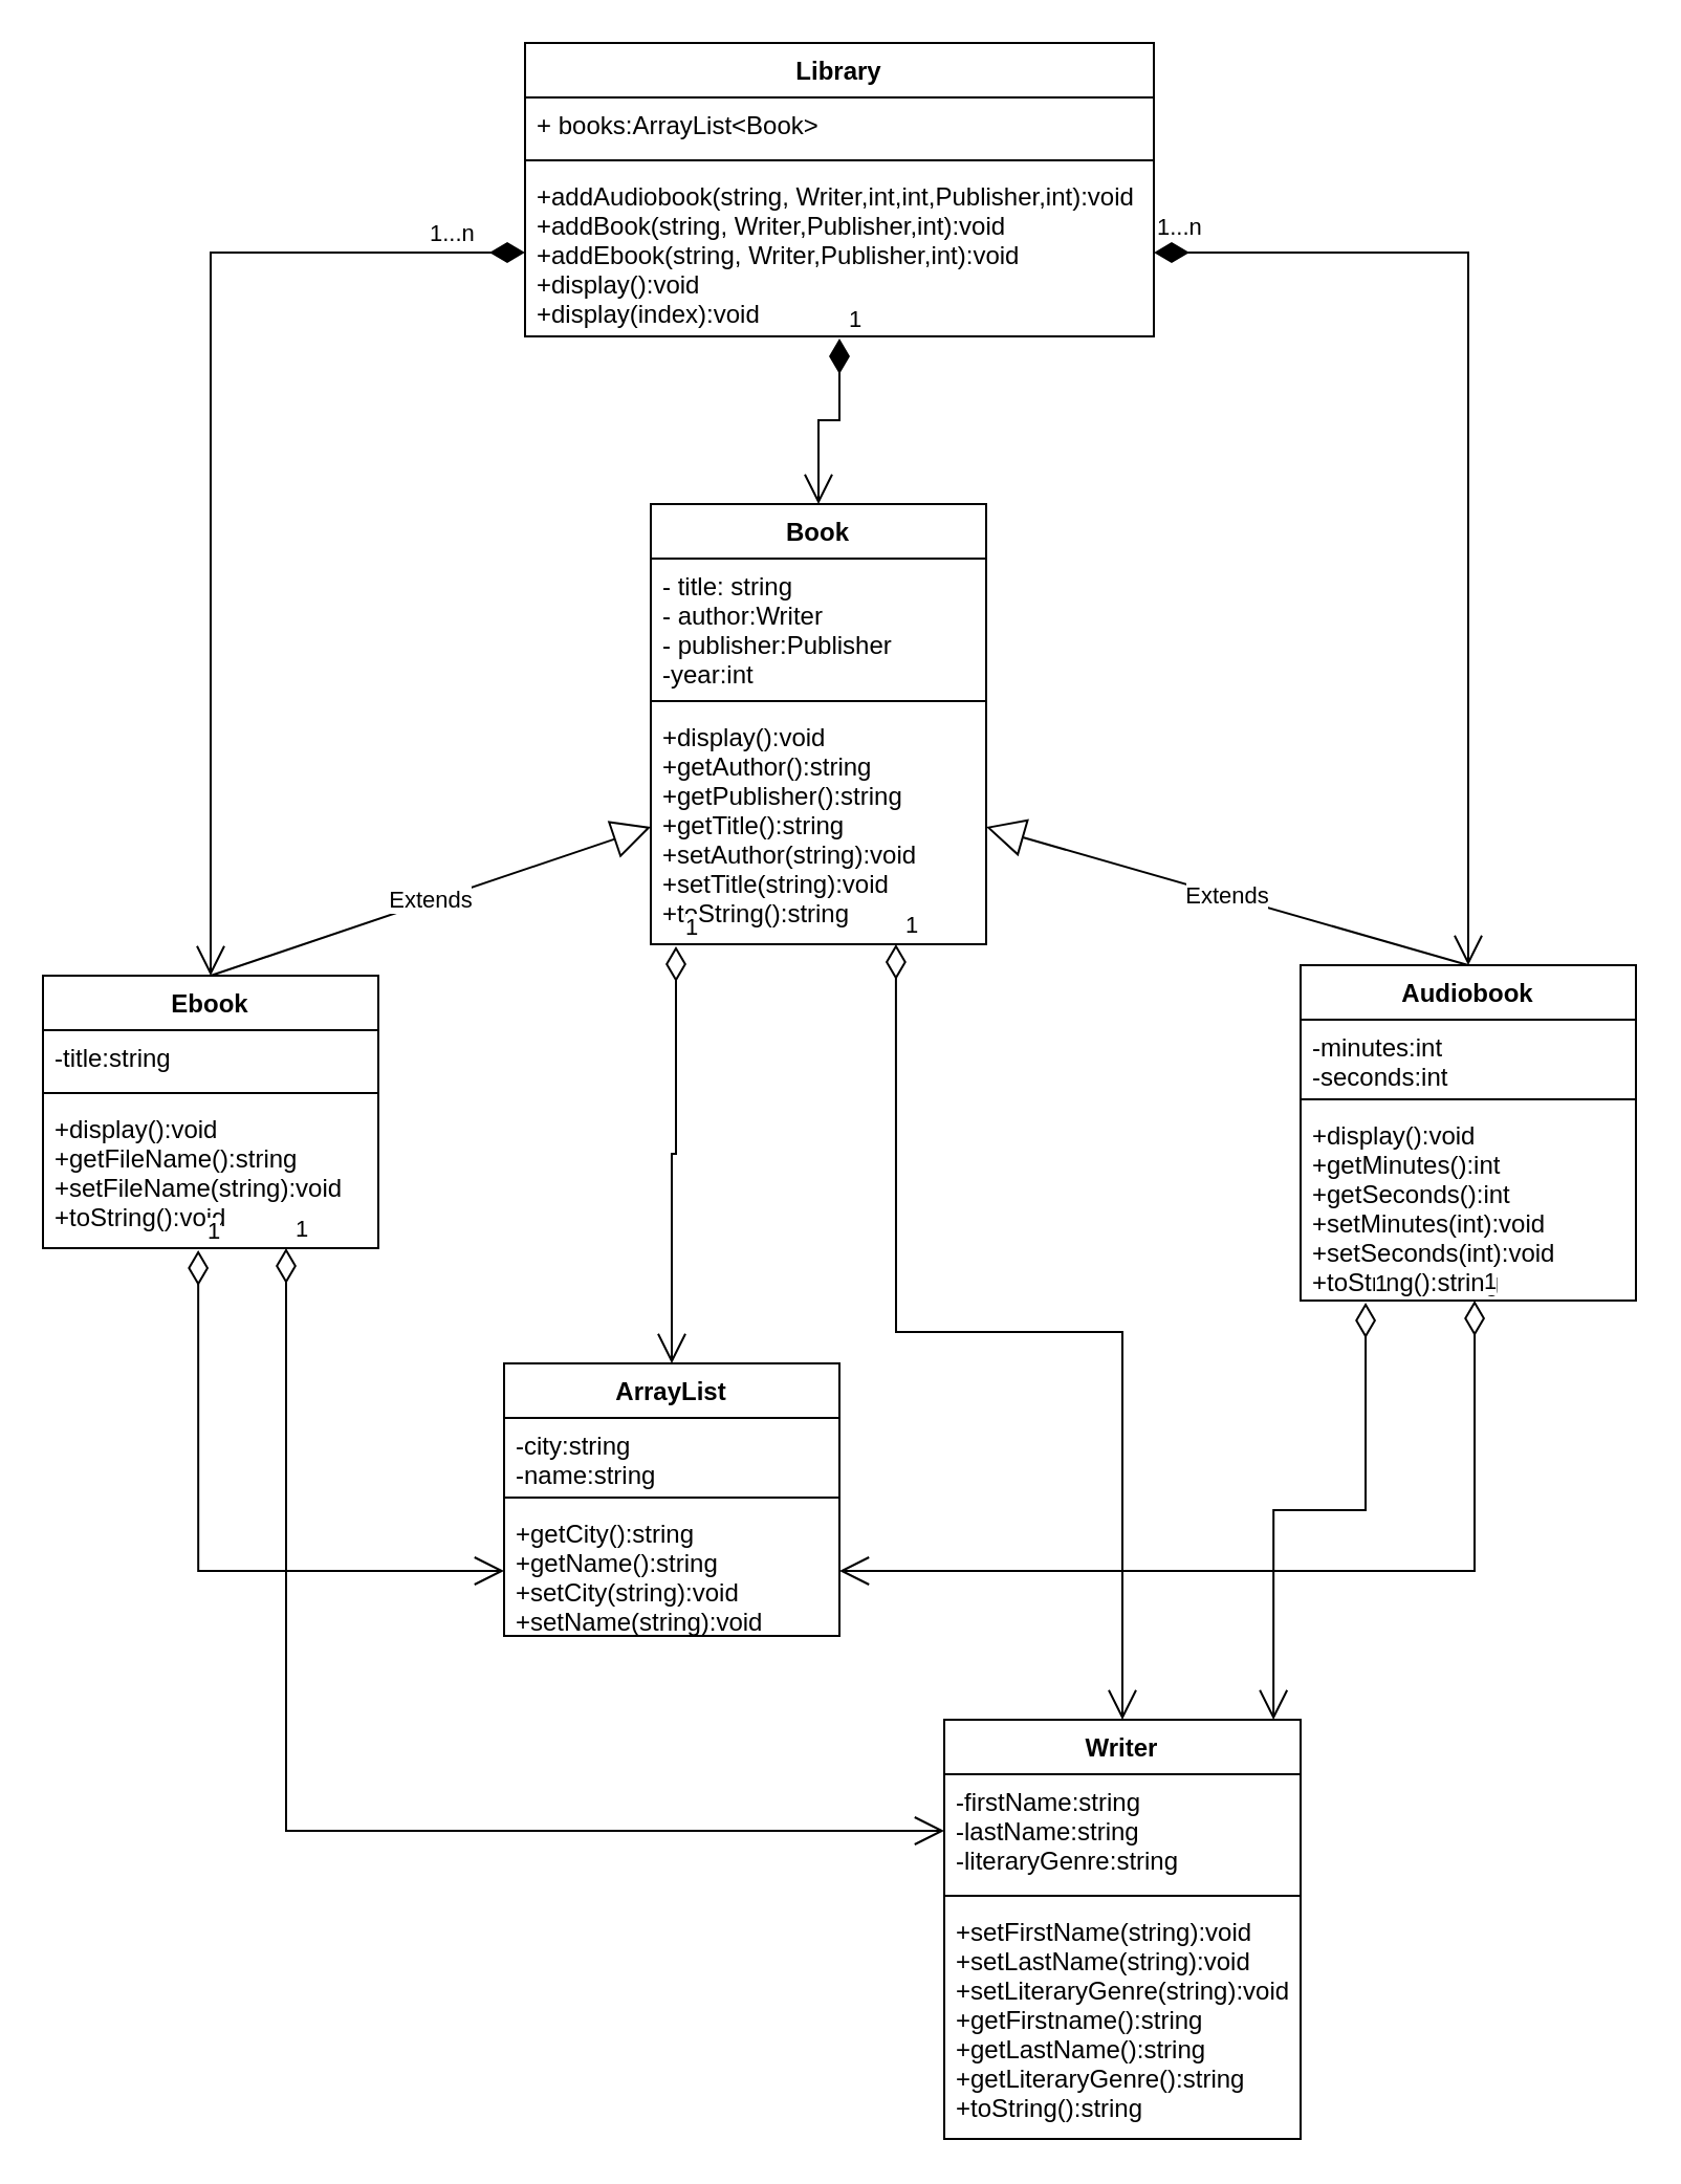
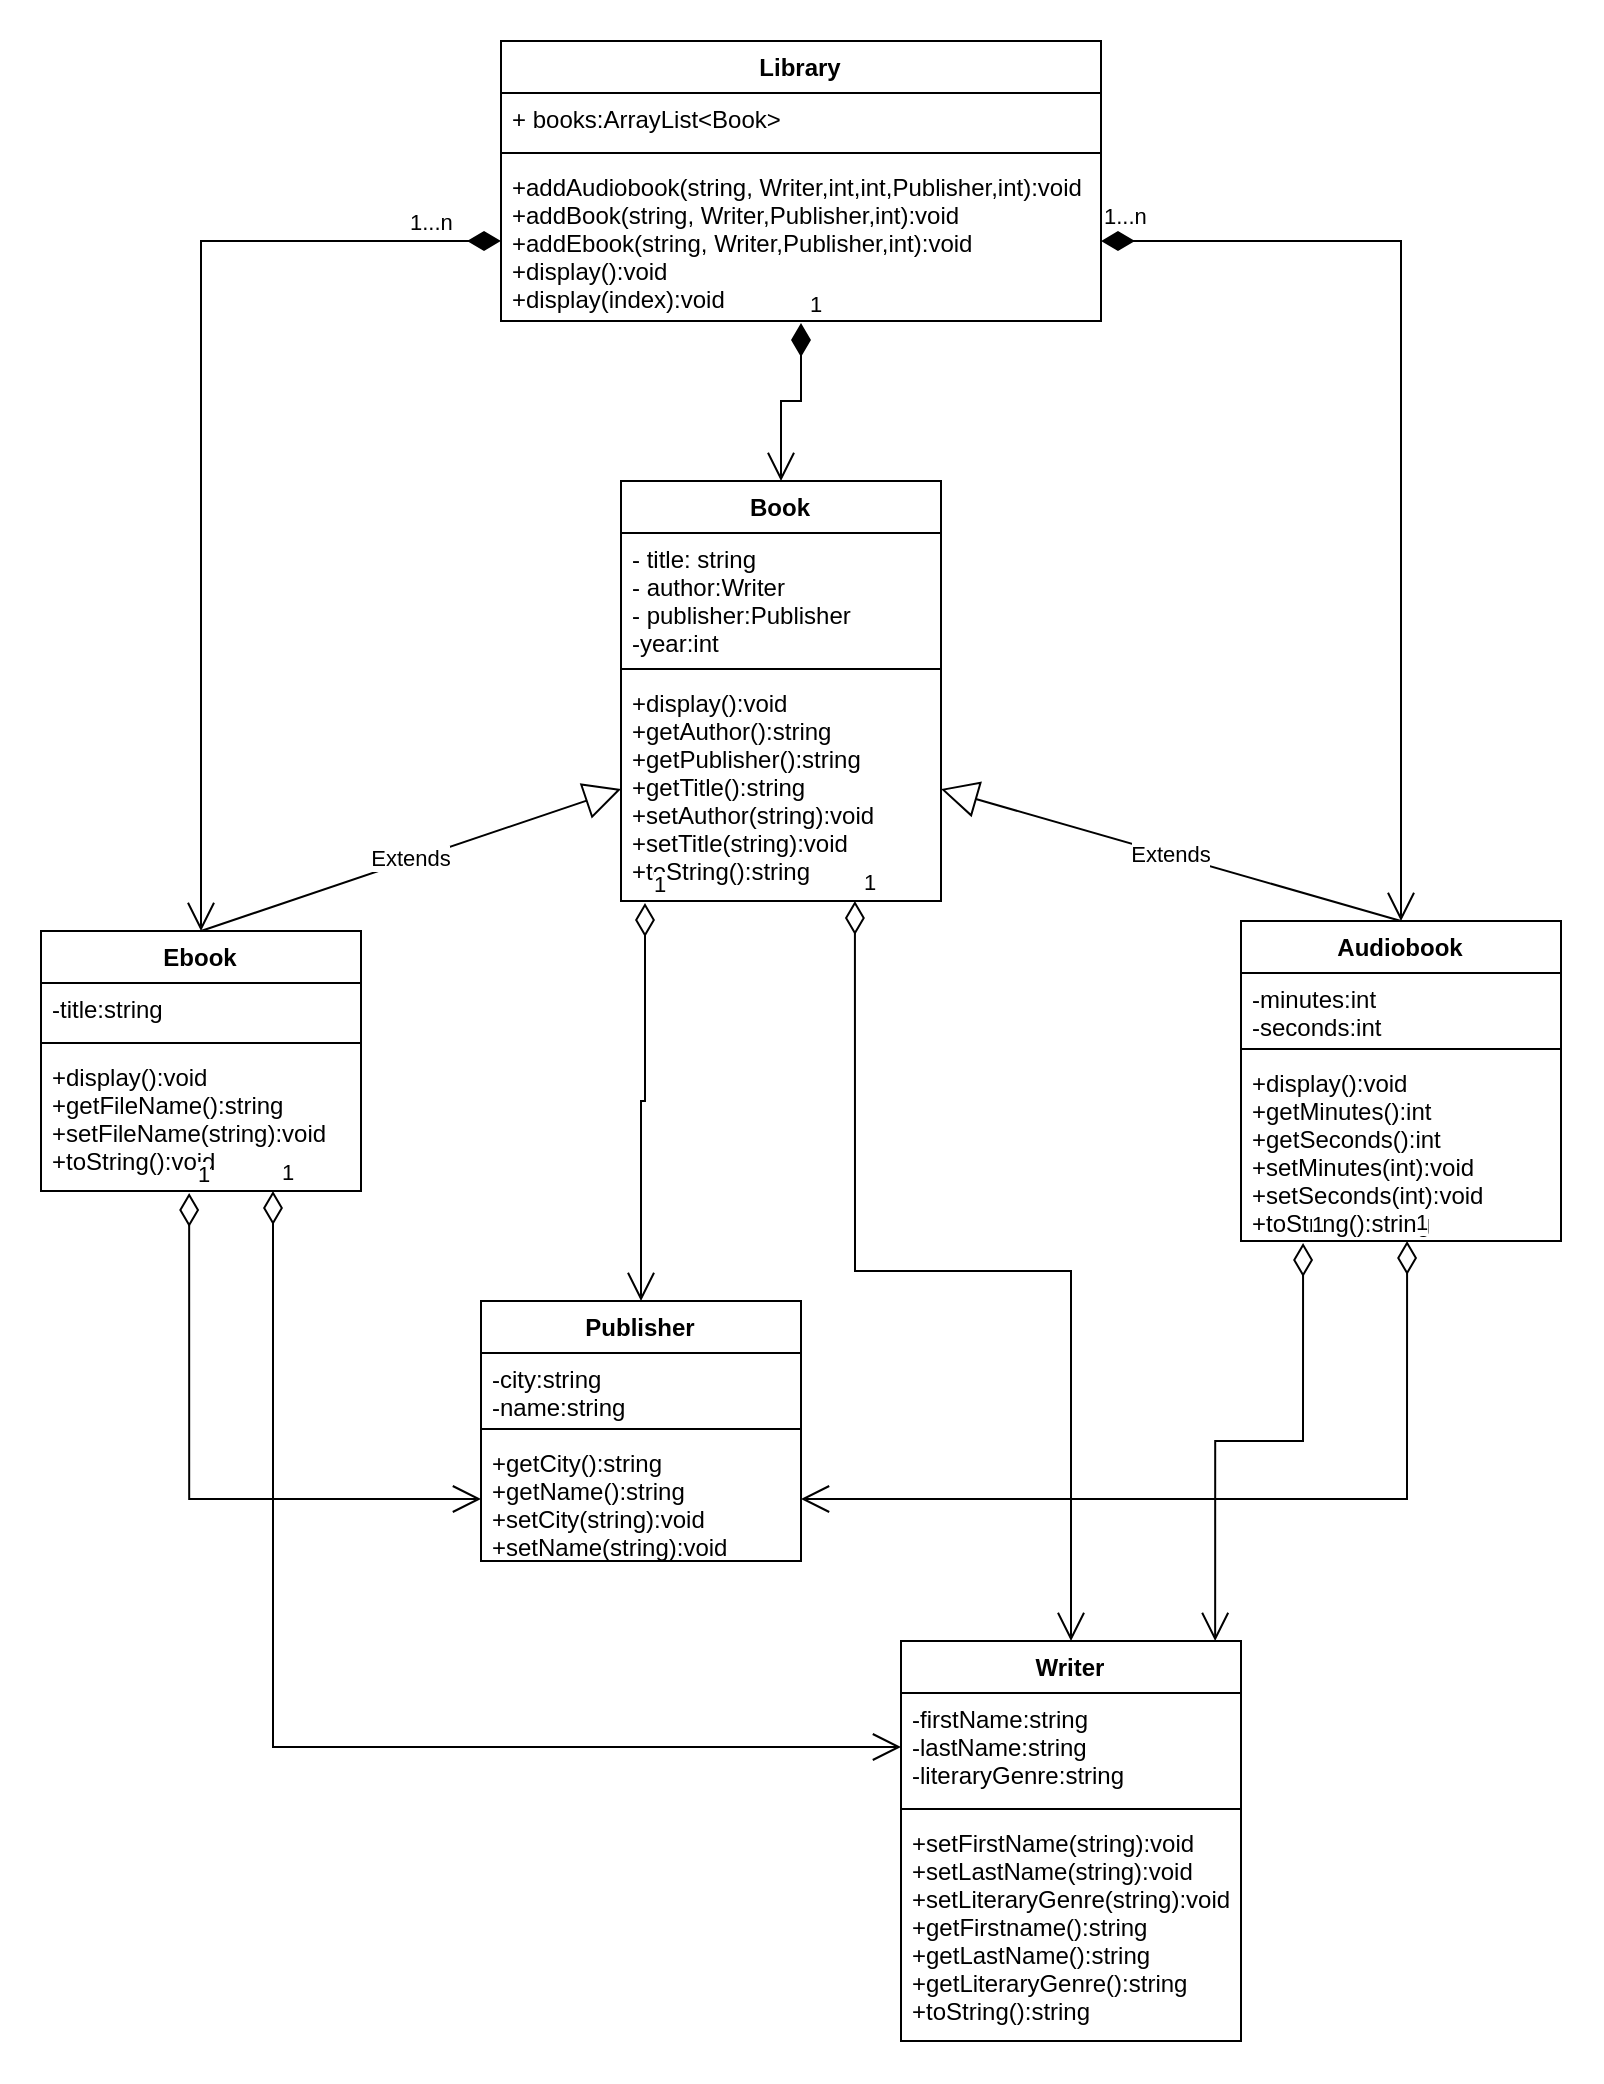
- <mxCell id="6" value="ArrayList" style="swimlane;fontStyle=1;align=center;verticalAlign=top;childLayout=stackLayout;horizontal=1;startSize=26;horizontalStack=0;resizeParent=1;resizeParentMax=0;resizeLast=0;collapsible=1;marginBottom=0;" vertex="1" parent="1"><mxGeometry x="240" y="650" width="160" height="130" as="geometry" /></mxCell>
+ <mxCell id="6" value="Publisher" style="swimlane;fontStyle=1;align=center;verticalAlign=top;childLayout=stackLayout;horizontal=1;startSize=26;horizontalStack=0;resizeParent=1;resizeParentMax=0;resizeLast=0;collapsible=1;marginBottom=0;" vertex="1" parent="1"><mxGeometry x="240" y="650" width="160" height="130" as="geometry" /></mxCell>
